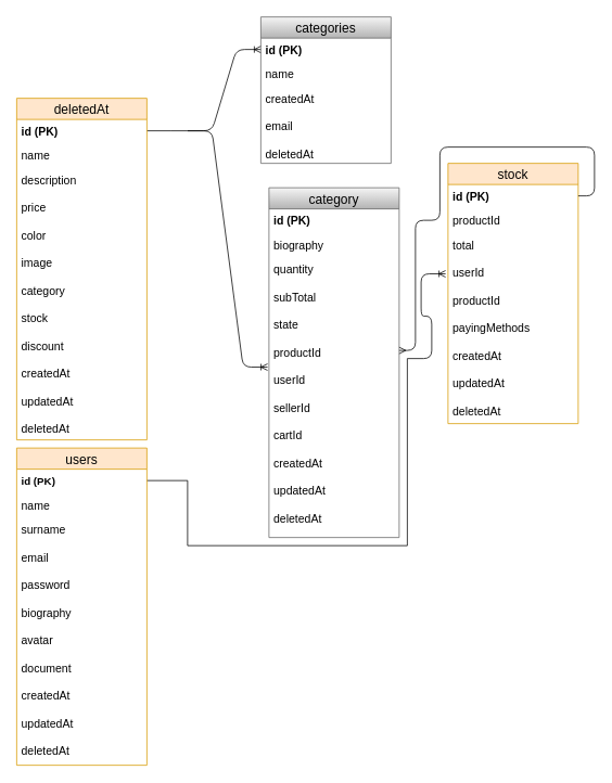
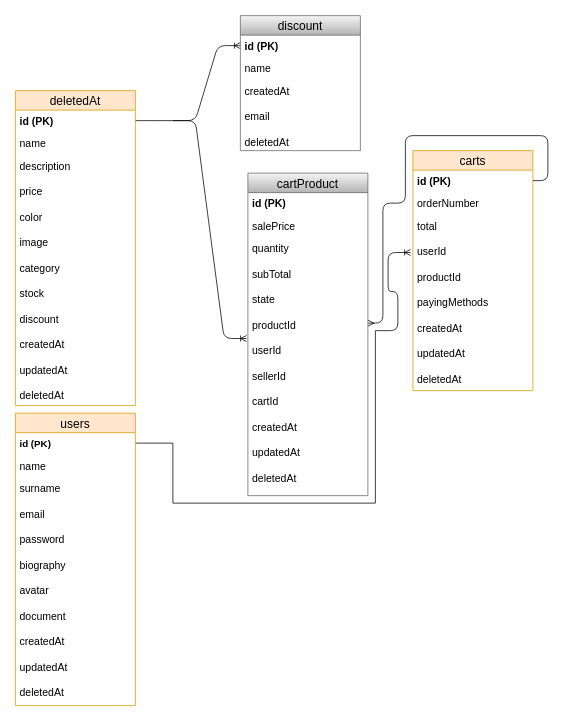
- <mxCell id="10" value="categories" style="swimlane;fontStyle=0;childLayout=stackLayout;horizontal=1;startSize=26;horizontalStack=0;resizeParent=1;resizeParentMax=0;resizeLast=0;collapsible=1;marginBottom=0;align=center;fontSize=16;fillColor=#f5f5f5;strokeColor=#666666;gradientColor=#b3b3b3;" parent="1" vertex="1"><mxGeometry x="320" y="20" width="160" height="180" as="geometry" /></mxCell>
+ <mxCell id="10" value="discount" style="swimlane;fontStyle=0;childLayout=stackLayout;horizontal=1;startSize=26;horizontalStack=0;resizeParent=1;resizeParentMax=0;resizeLast=0;collapsible=1;marginBottom=0;align=center;fontSize=16;fillColor=#f5f5f5;strokeColor=#666666;gradientColor=#b3b3b3;" parent="1" vertex="1"><mxGeometry x="320" y="20" width="160" height="180" as="geometry" /></mxCell>
- <mxCell id="14" value="stock" style="swimlane;fontStyle=0;childLayout=stackLayout;horizontal=1;startSize=26;horizontalStack=0;resizeParent=1;resizeParentMax=0;resizeLast=0;collapsible=1;marginBottom=0;align=center;fontSize=16;fillColor=#ffe6cc;strokeColor=#d79b00;" parent="1" vertex="1"><mxGeometry x="550" y="200" width="160" height="320" as="geometry" /></mxCell>
+ <mxCell id="14" value="carts" style="swimlane;fontStyle=0;childLayout=stackLayout;horizontal=1;startSize=26;horizontalStack=0;resizeParent=1;resizeParentMax=0;resizeLast=0;collapsible=1;marginBottom=0;align=center;fontSize=16;fillColor=#ffe6cc;strokeColor=#d79b00;" parent="1" vertex="1"><mxGeometry x="550" y="200" width="160" height="320" as="geometry" /></mxCell>
- <mxCell id="19" value="category" style="swimlane;fontStyle=0;childLayout=stackLayout;horizontal=1;startSize=26;horizontalStack=0;resizeParent=1;resizeParentMax=0;resizeLast=0;collapsible=1;marginBottom=0;align=center;fontSize=16;fillColor=#f5f5f5;strokeColor=#666666;gradientColor=#b3b3b3;" parent="1" vertex="1"><mxGeometry x="330" y="230" width="160" height="430" as="geometry" /></mxCell>
+ <mxCell id="19" value="cartProduct" style="swimlane;fontStyle=0;childLayout=stackLayout;horizontal=1;startSize=26;horizontalStack=0;resizeParent=1;resizeParentMax=0;resizeLast=0;collapsible=1;marginBottom=0;align=center;fontSize=16;fillColor=#f5f5f5;strokeColor=#666666;gradientColor=#b3b3b3;" parent="1" vertex="1"><mxGeometry x="330" y="230" width="160" height="430" as="geometry" /></mxCell>
- <mxCell id="16" value="productId" style="text;strokeColor=none;fillColor=none;spacingLeft=4;spacingRight=4;overflow=hidden;rotatable=0;points=[[0,0.5],[1,0.5]];portConstraint=eastwest;fontSize=14;" parent="14" vertex="1"><mxGeometry y="56" width="160" height="30" as="geometry" /></mxCell>
+ <mxCell id="16" value="orderNumber" style="text;strokeColor=none;fillColor=none;spacingLeft=4;spacingRight=4;overflow=hidden;rotatable=0;points=[[0,0.5],[1,0.5]];portConstraint=eastwest;fontSize=14;" parent="14" vertex="1"><mxGeometry y="56" width="160" height="30" as="geometry" /></mxCell>
- <mxCell id="21" value="biography" style="text;strokeColor=none;fillColor=none;spacingLeft=4;spacingRight=4;overflow=hidden;rotatable=0;points=[[0,0.5],[1,0.5]];portConstraint=eastwest;fontSize=14;" parent="19" vertex="1"><mxGeometry y="56" width="160" height="30" as="geometry" /></mxCell>
+ <mxCell id="21" value="salePrice" style="text;strokeColor=none;fillColor=none;spacingLeft=4;spacingRight=4;overflow=hidden;rotatable=0;points=[[0,0.5],[1,0.5]];portConstraint=eastwest;fontSize=14;" parent="19" vertex="1"><mxGeometry y="56" width="160" height="30" as="geometry" /></mxCell>
